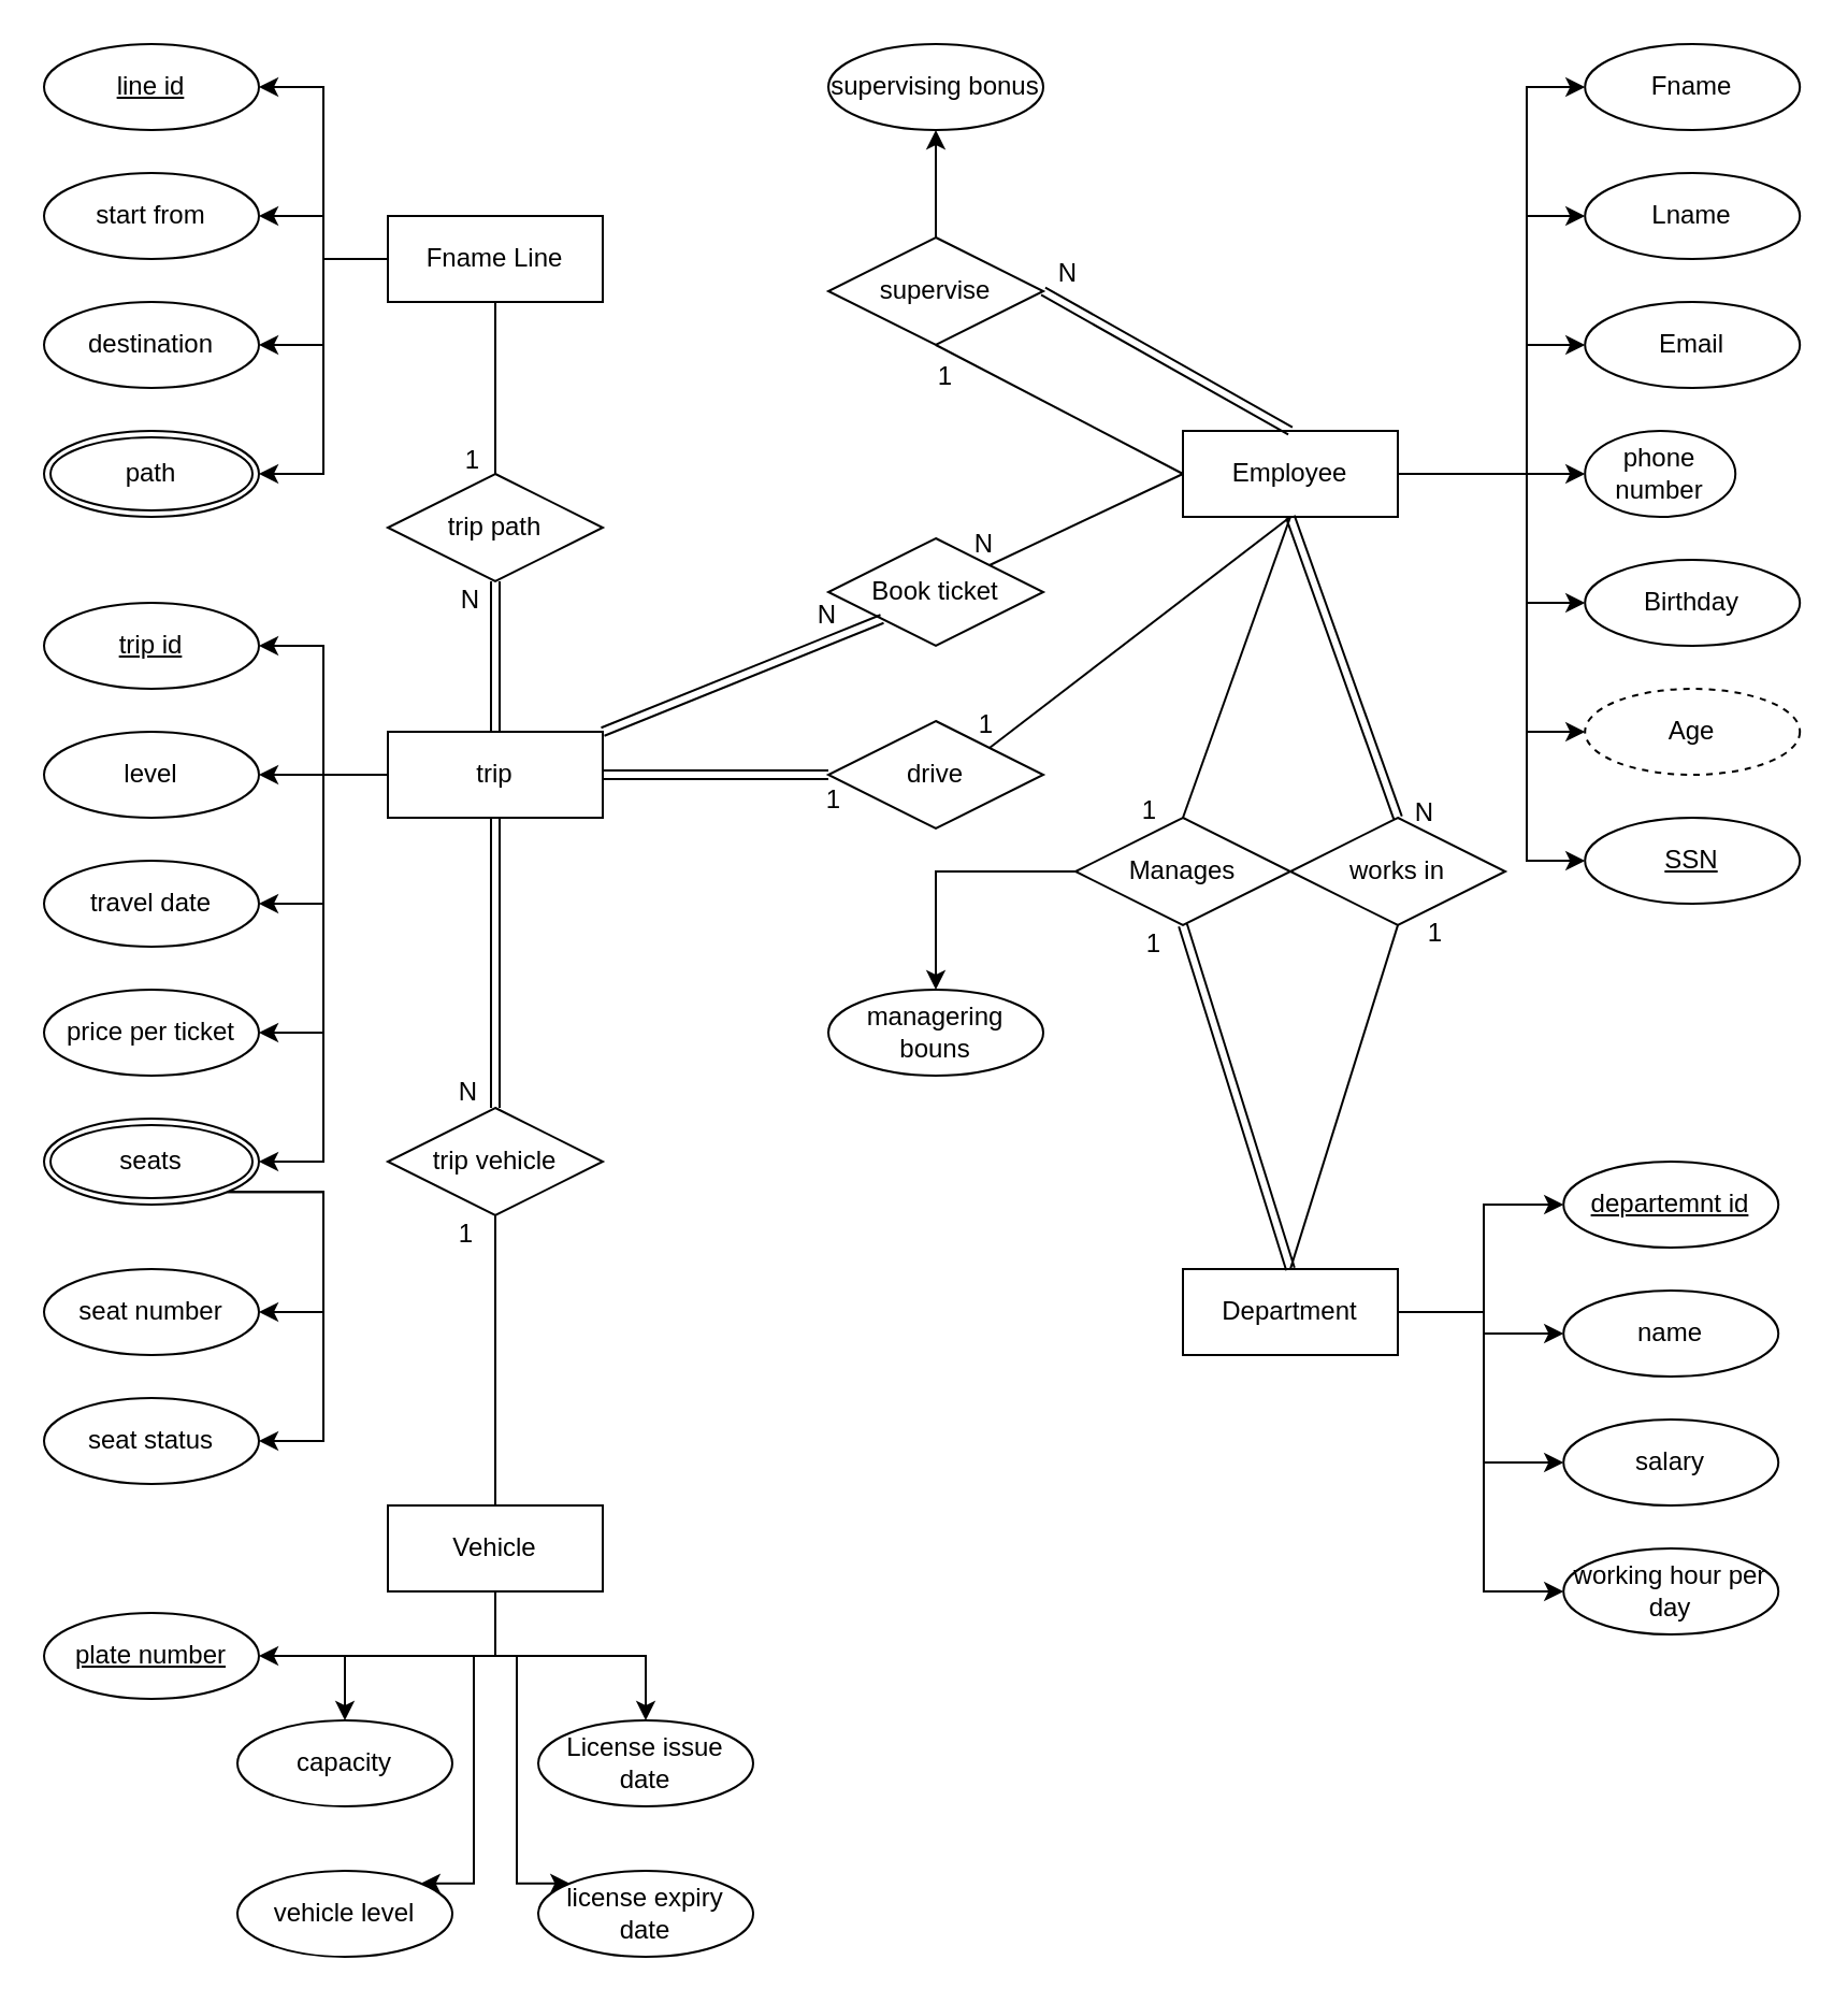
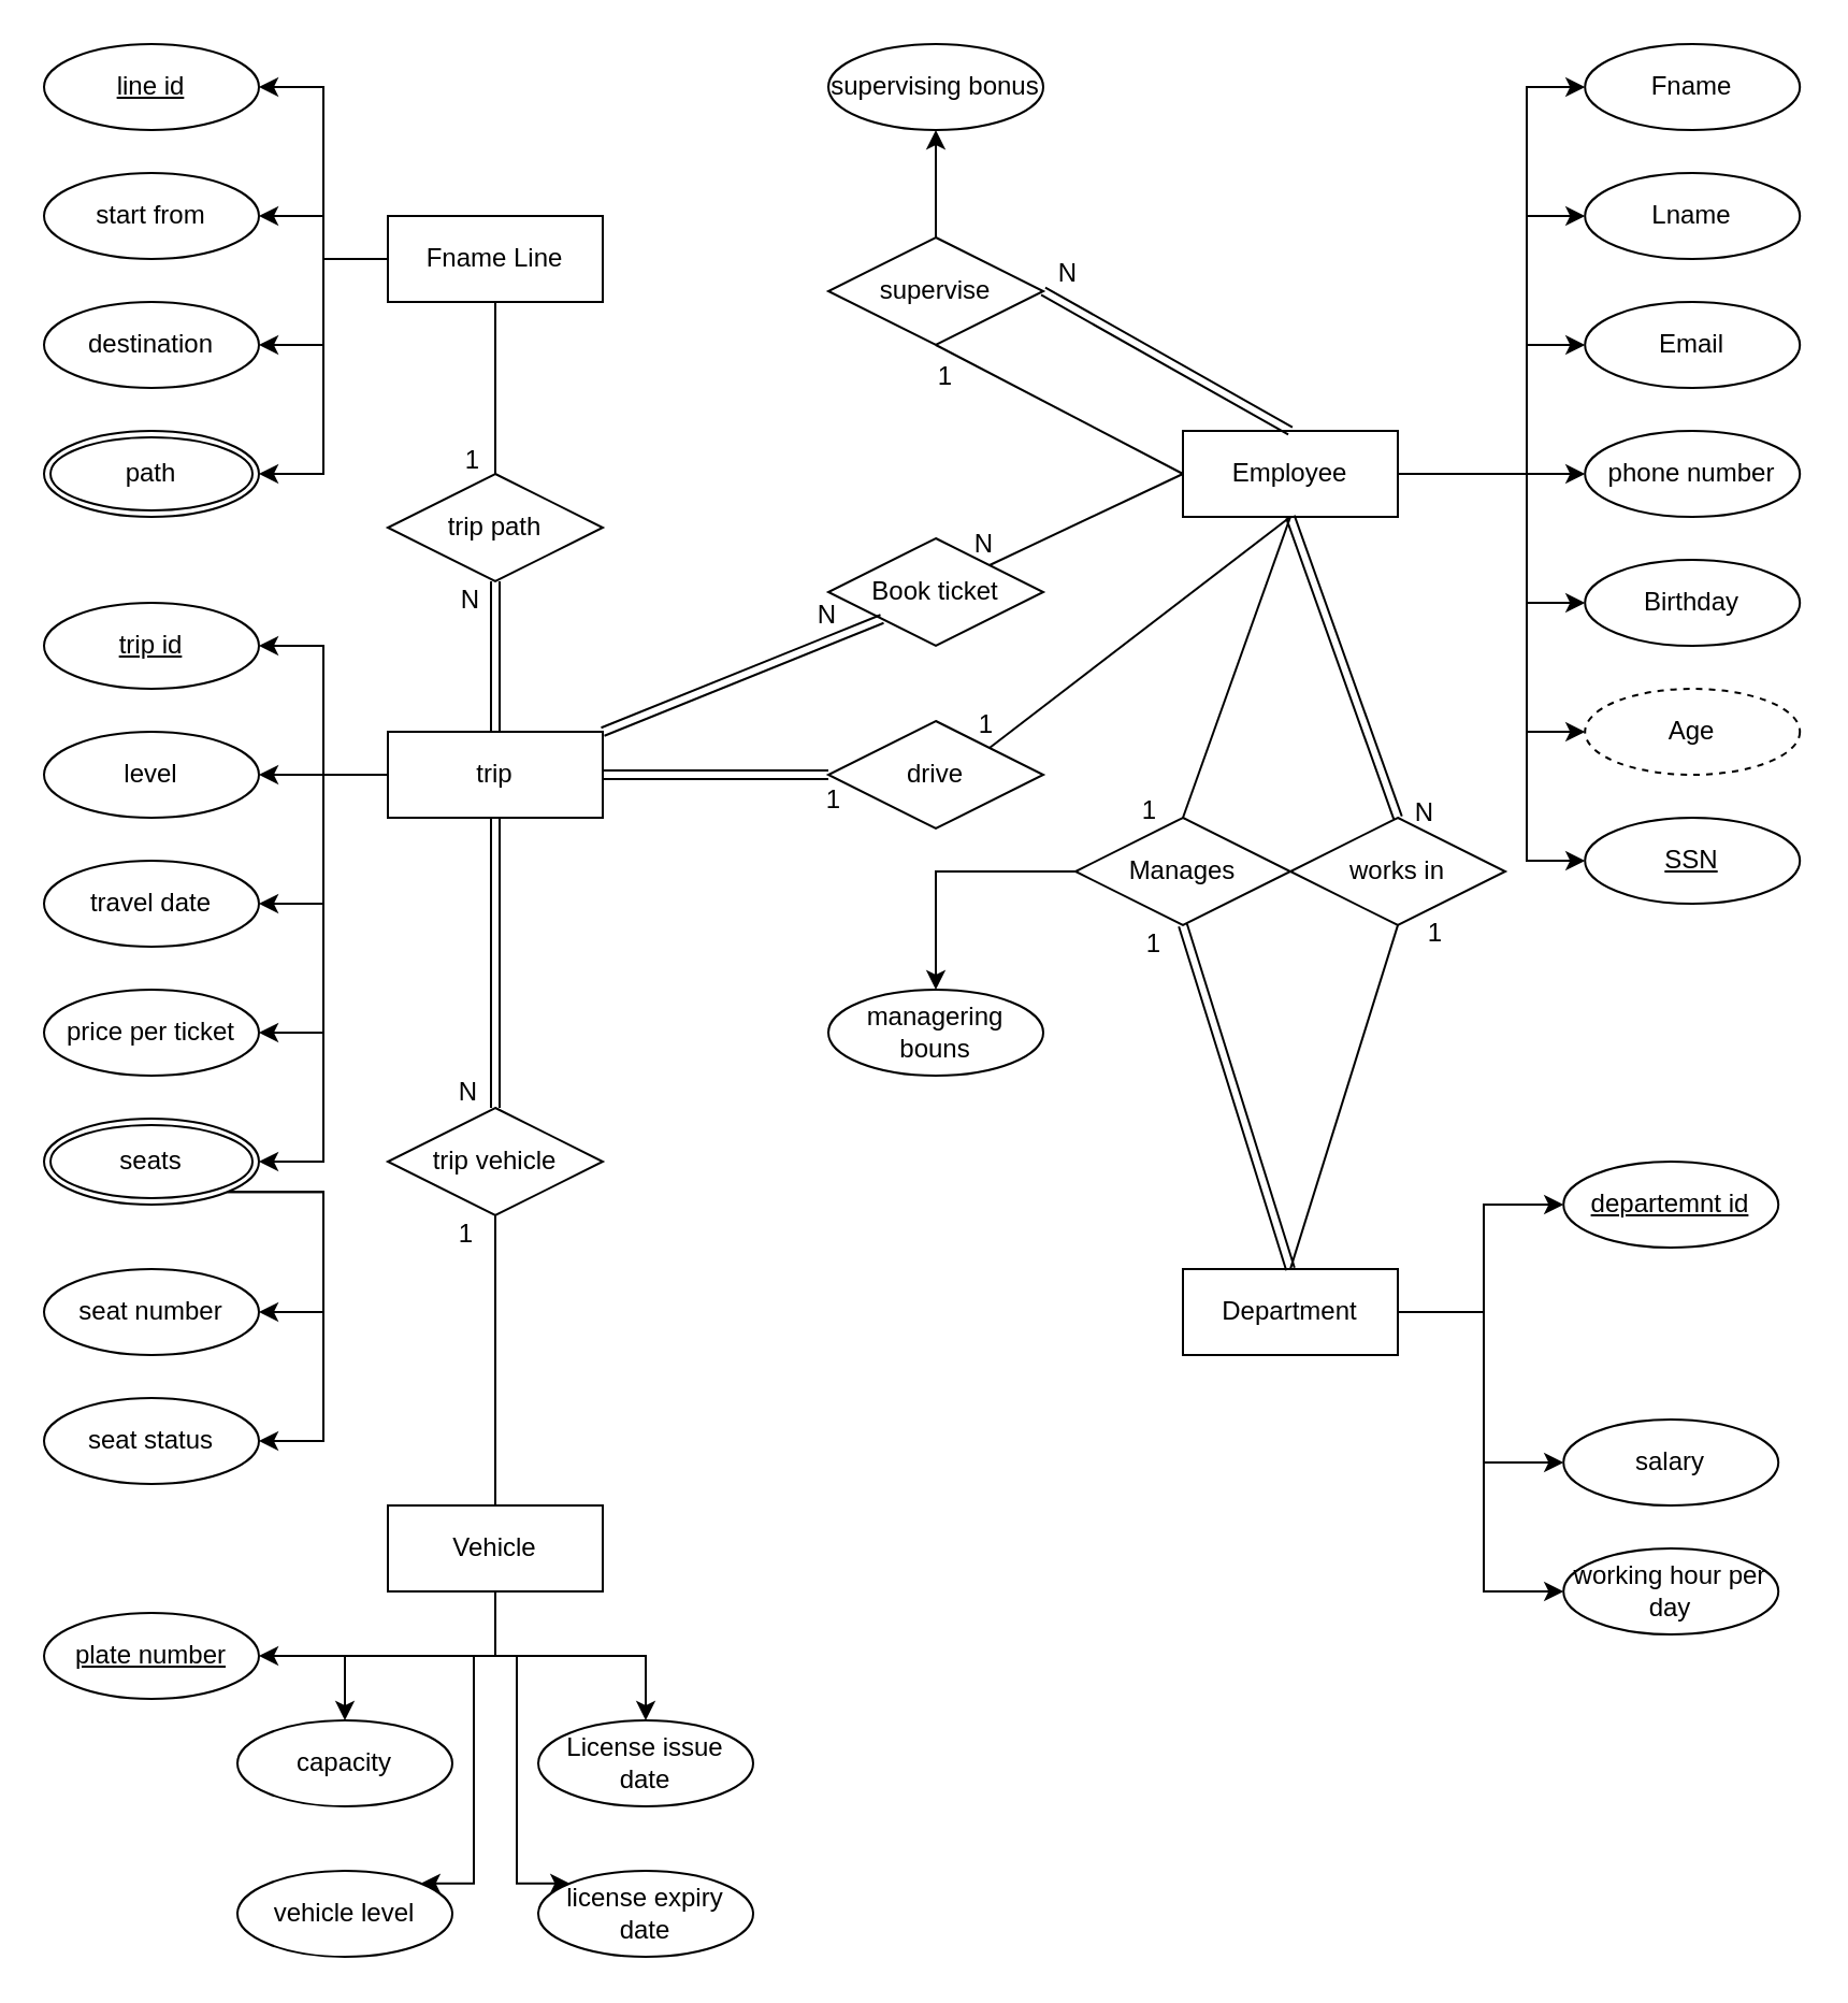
- <mxCell id="16" value="phone number" style="ellipse;whiteSpace=wrap;html=1;align=center;" parent="1" vertex="1"><mxGeometry x="737.11" y="200" width="70" height="40" as="geometry" /></mxCell>
+ <mxCell id="16" value="phone number" style="ellipse;whiteSpace=wrap;html=1;align=center;" parent="1" vertex="1"><mxGeometry x="737.11" y="200" width="100" height="40" as="geometry" /></mxCell>
- <mxCell id="17" style="edgeStyle=orthogonalEdgeStyle;rounded=0;orthogonalLoop=1;jettySize=auto;html=1;" parent="1" source="21" target="23" edge="1"><mxGeometry relative="1" as="geometry"><Array as="points"><mxPoint x="690" y="610" /><mxPoint x="690" y="620" /></Array></mxGeometry></mxCell>
- <mxCell id="23" value="name" style="ellipse;whiteSpace=wrap;html=1;align=center;" parent="1" vertex="1"><mxGeometry x="727.11" y="600" width="100" height="40" as="geometry" /></mxCell>
